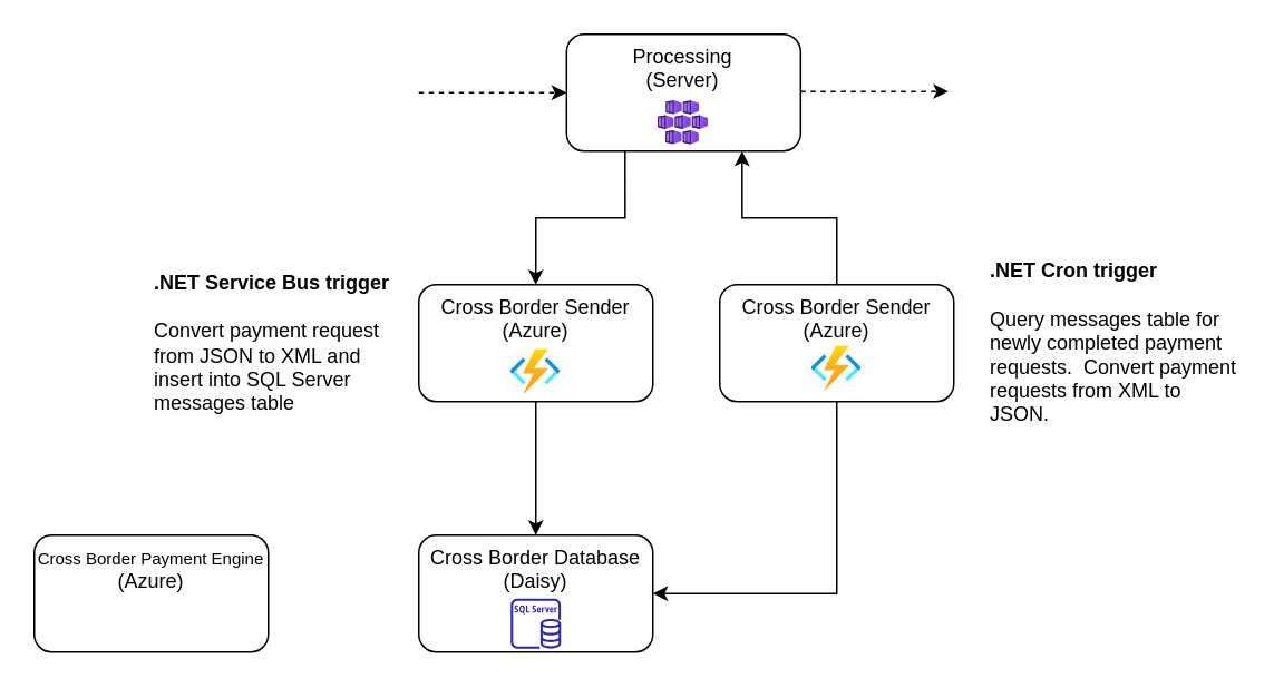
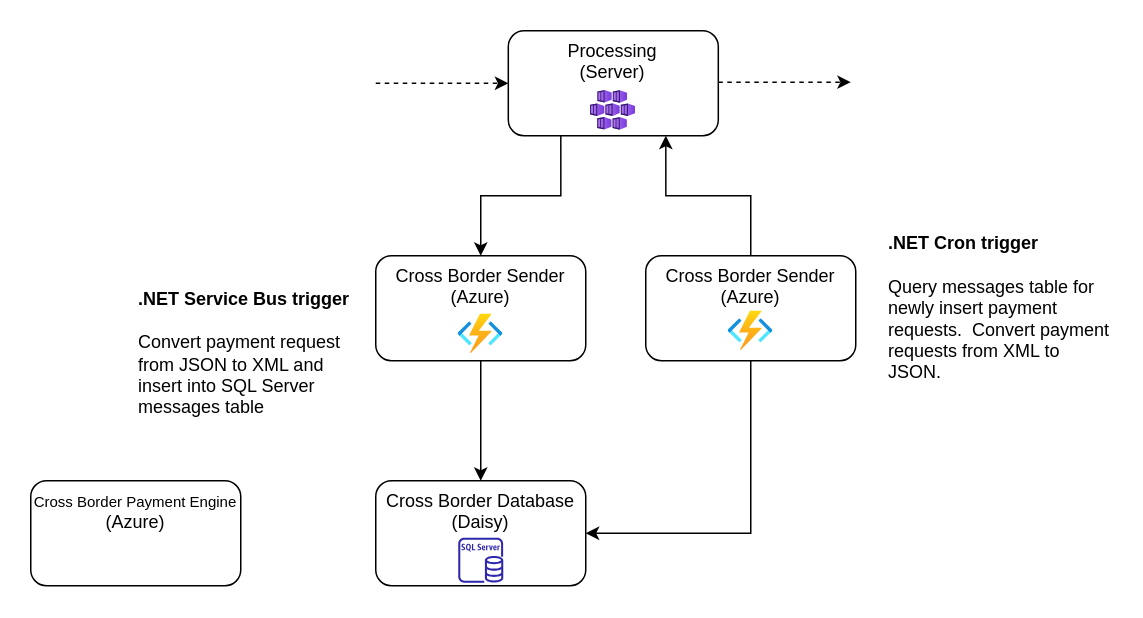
- <mxCell id="10" value="&lt;b&gt;.NET Service Bus trigger&lt;/b&gt;&lt;br&gt;&lt;br&gt;Convert payment request from JSON to XML and insert into SQL Server messages table" style="text;html=1;strokeColor=none;fillColor=none;align=left;verticalAlign=middle;whiteSpace=wrap;rounded=0;" parent="1" vertex="1"><mxGeometry x="90" y="170" width="150" height="70" as="geometry" /></mxCell>
+ <mxCell id="10" value="&lt;b&gt;.NET Service Bus trigger&lt;/b&gt;&lt;br&gt;&lt;br&gt;Convert payment request from JSON to XML and insert into SQL Server messages table" style="text;html=1;strokeColor=none;fillColor=none;align=left;verticalAlign=middle;whiteSpace=wrap;rounded=0;" parent="1" vertex="1"><mxGeometry x="90" y="200" width="150" height="70" as="geometry" /></mxCell>
- <mxCell id="19" value="&lt;b&gt;.NET Cron trigger&lt;/b&gt;&lt;br&gt;&lt;br&gt;Query messages table for newly completed payment requests.&amp;nbsp; Convert payment requests from XML to JSON." style="text;html=1;strokeColor=none;fillColor=none;align=left;verticalAlign=middle;whiteSpace=wrap;rounded=0;" parent="1" vertex="1"><mxGeometry x="590" y="170" width="150" height="70" as="geometry" /></mxCell>
+ <mxCell id="19" value="&lt;b&gt;.NET Cron trigger&lt;/b&gt;&lt;br&gt;&lt;br&gt;Query messages table for newly insert payment requests.&amp;nbsp; Convert payment requests from XML to JSON." style="text;html=1;strokeColor=none;fillColor=none;align=left;verticalAlign=middle;whiteSpace=wrap;rounded=0;" parent="1" vertex="1"><mxGeometry x="590" y="170" width="150" height="70" as="geometry" /></mxCell>
